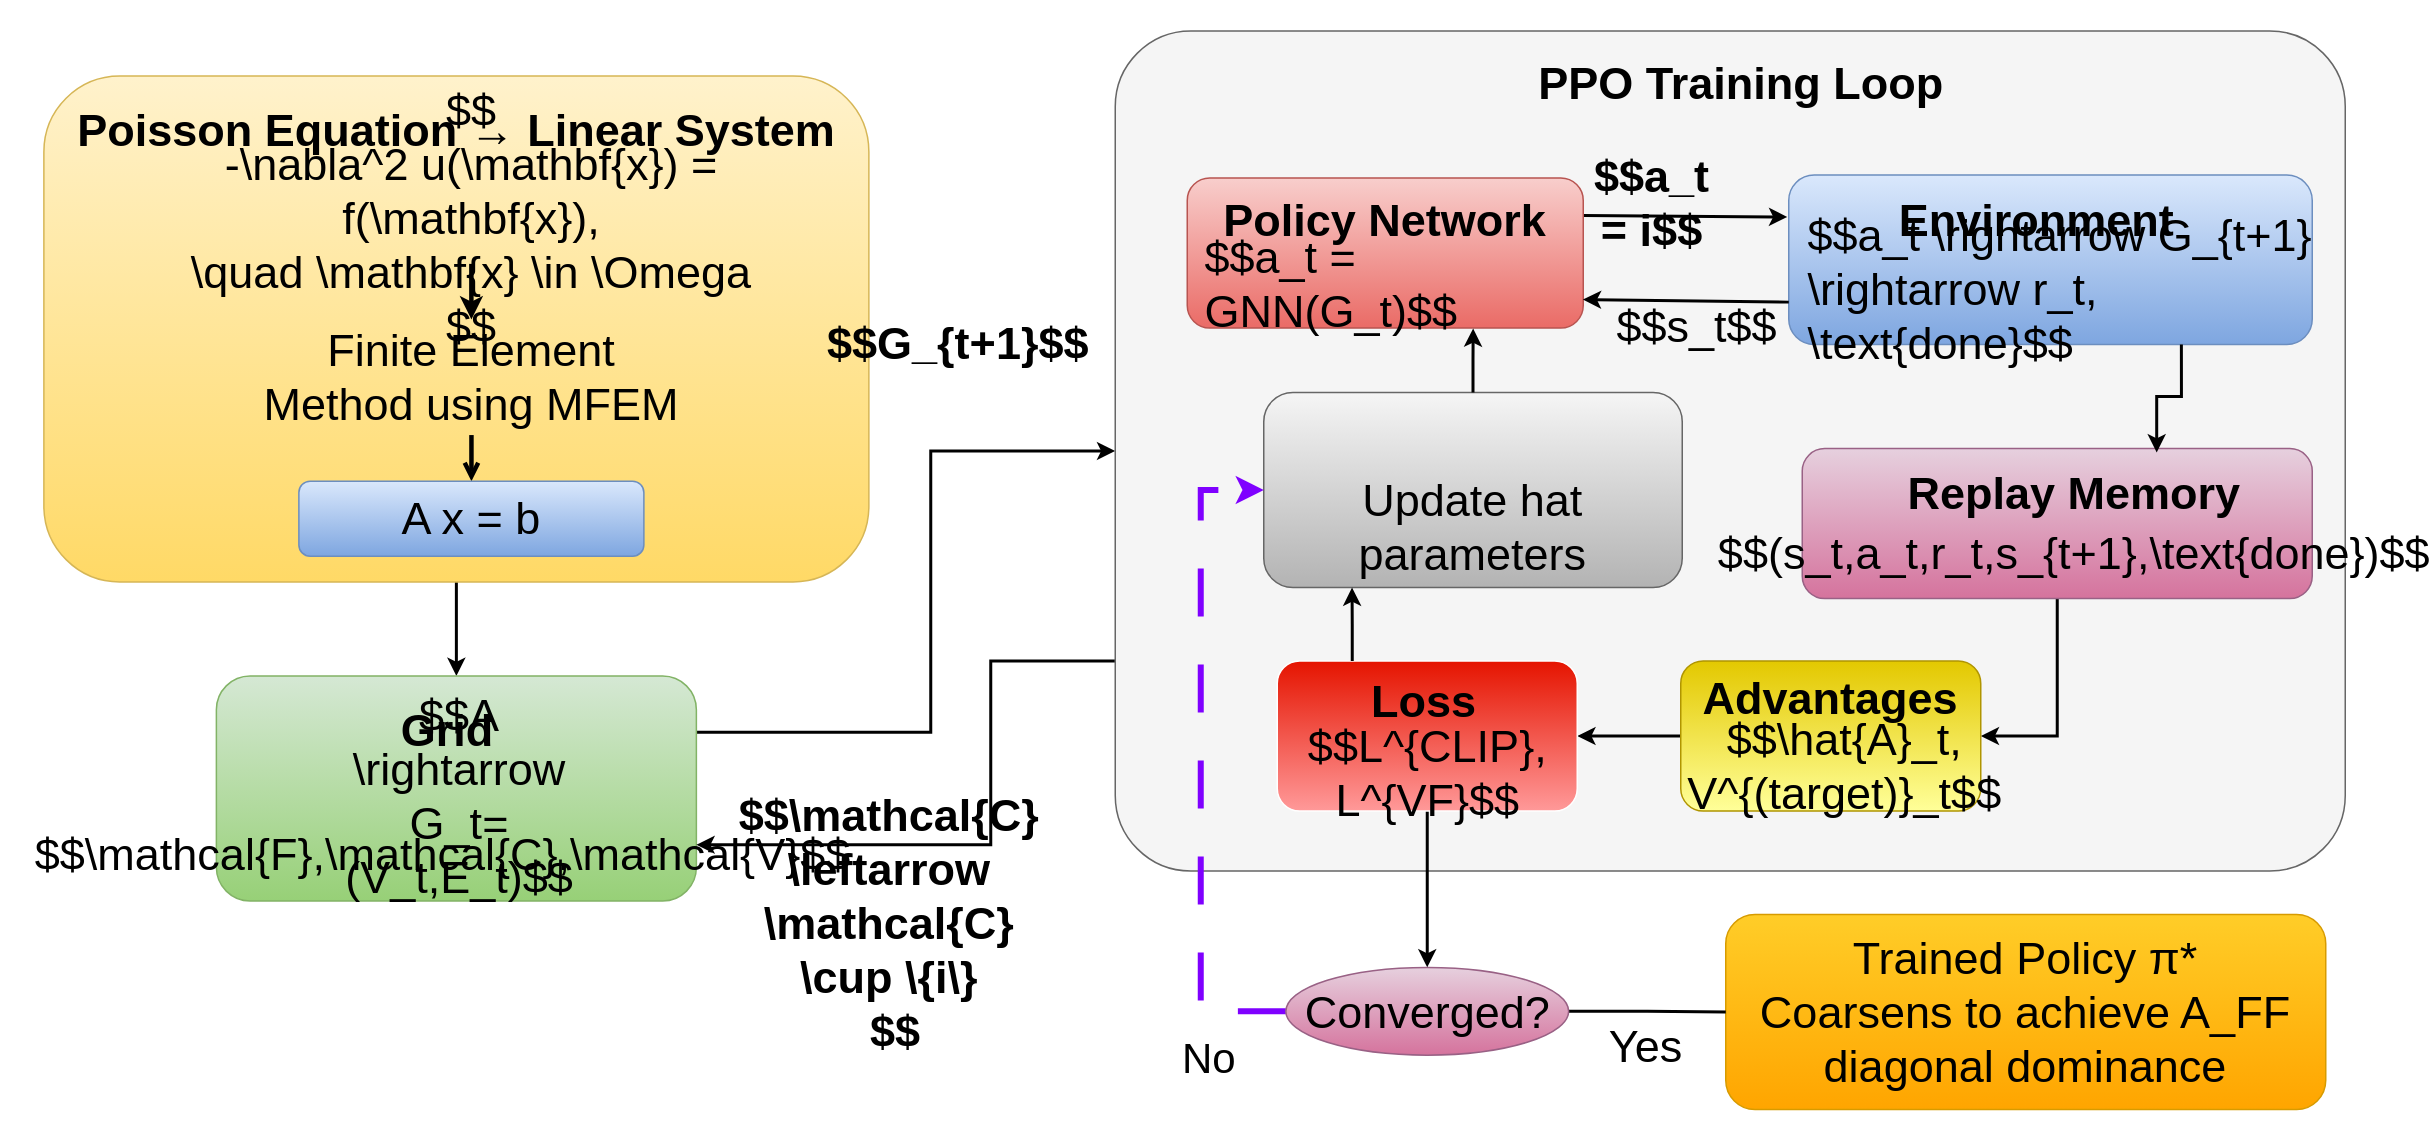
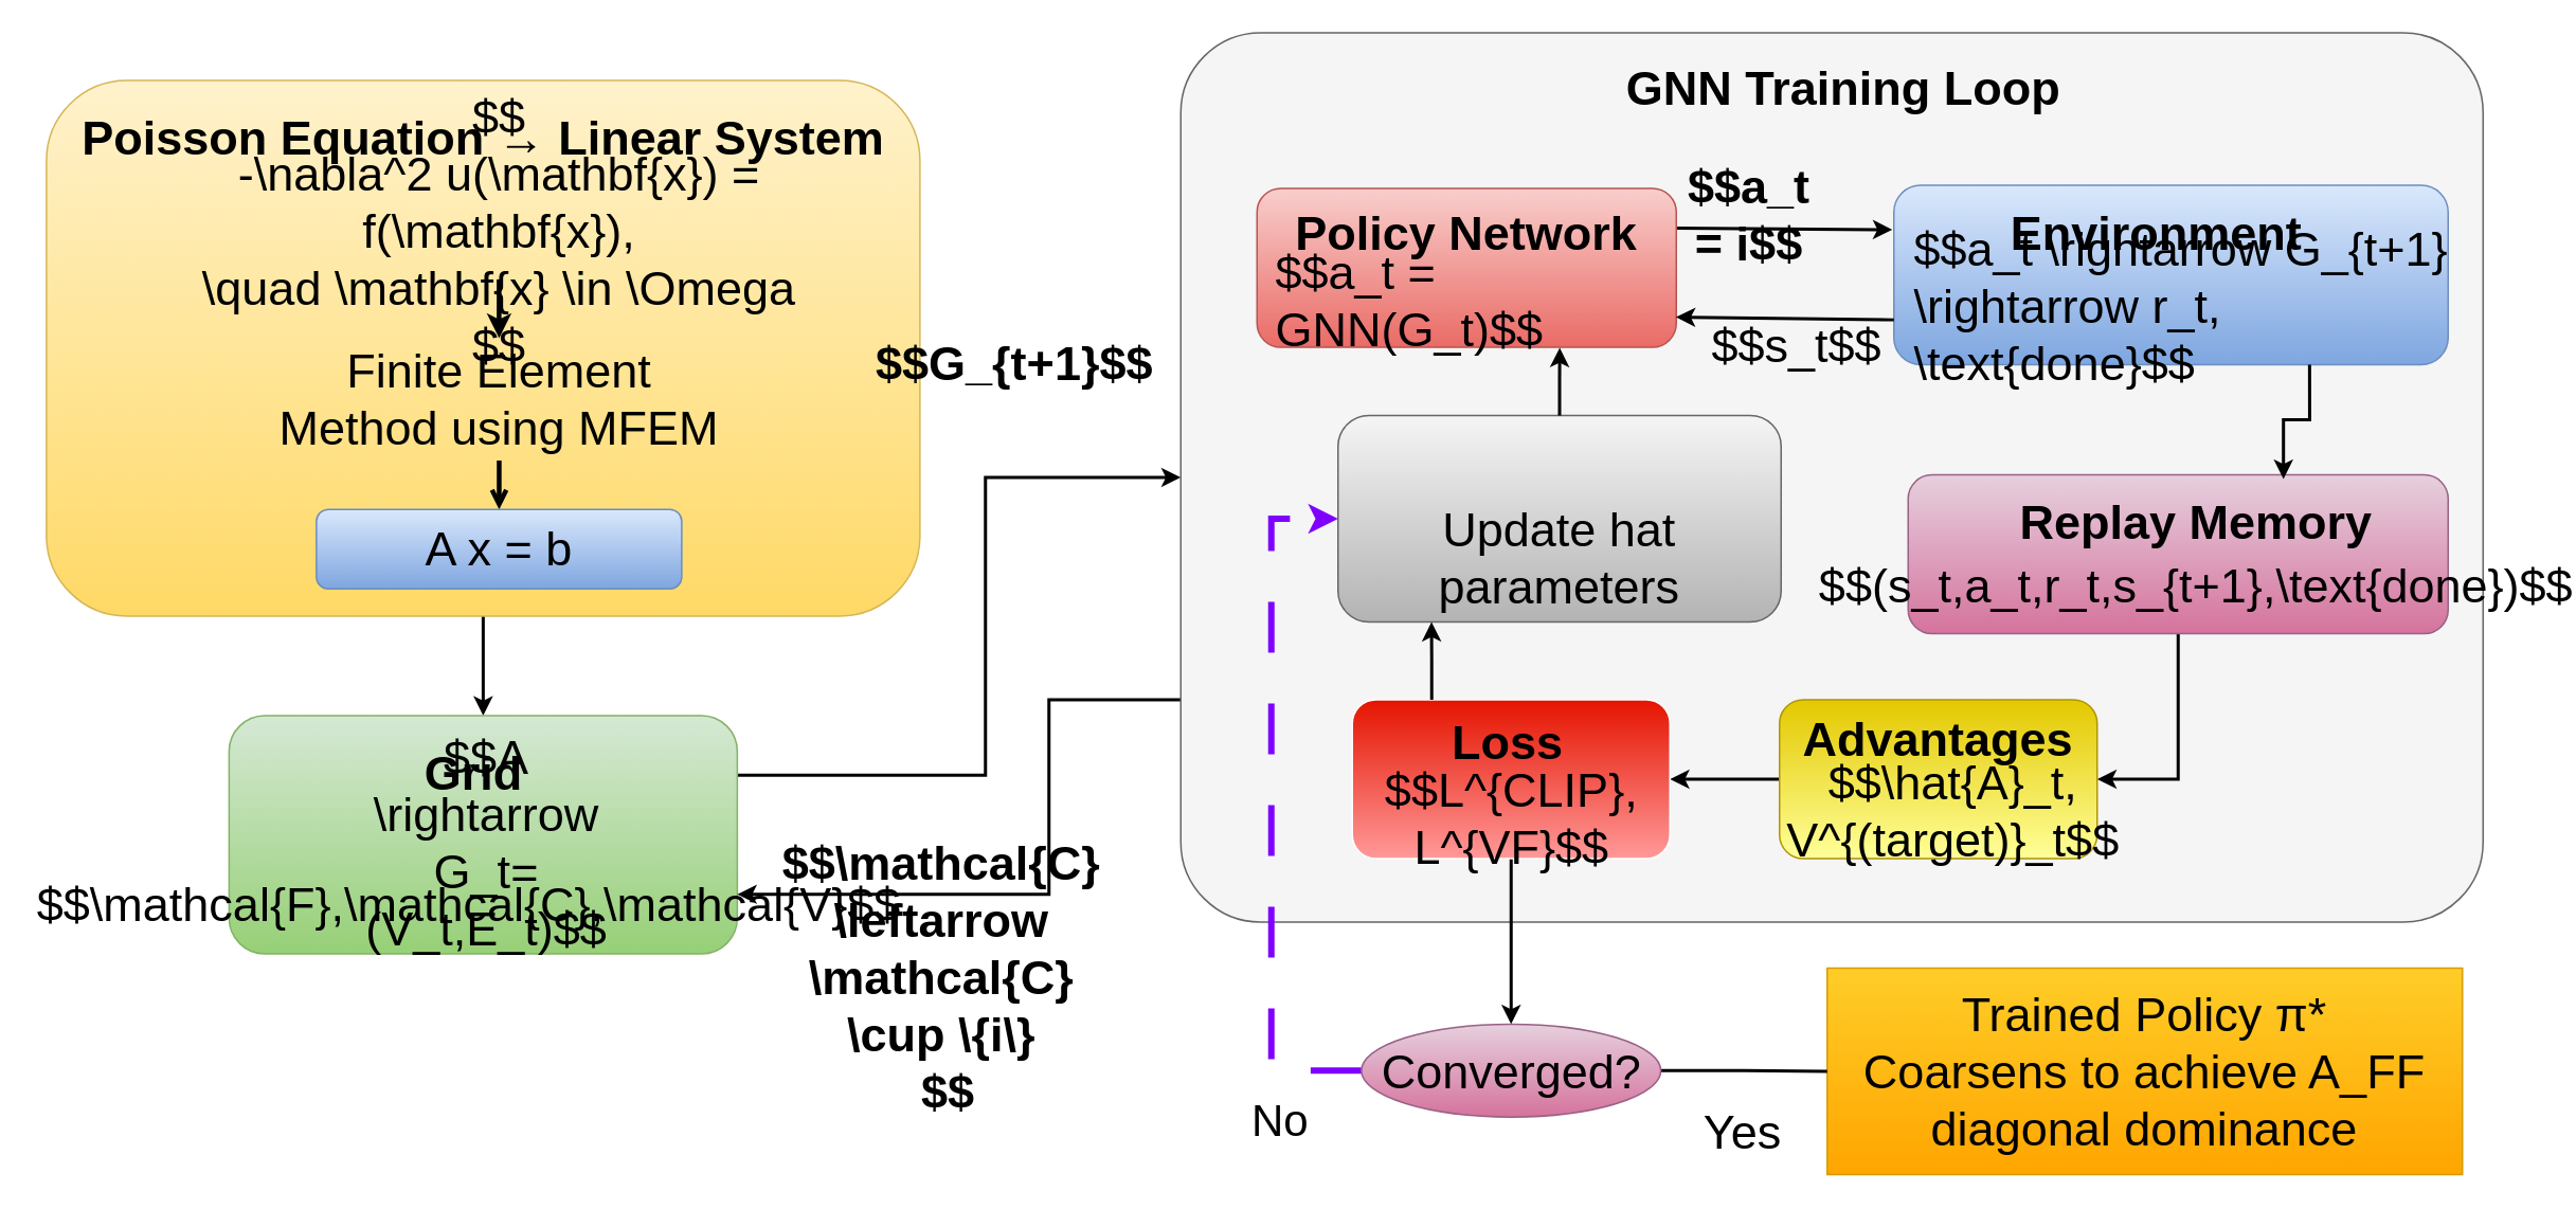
- <mxCell id="17" value="PPO Training Loop" style="text;html=1;align=center;verticalAlign=middle;whiteSpace=wrap;rounded=0;fontSize=30;fontStyle=1" parent="1" vertex="1"><mxGeometry x="980" y="40" width="361" height="30" as="geometry" /></mxCell>
+ <mxCell id="17" value="GNN Training Loop" style="text;html=1;align=center;verticalAlign=middle;whiteSpace=wrap;rounded=0;fontSize=30;fontStyle=1" parent="1" vertex="1"><mxGeometry x="980" y="40" width="361" height="30" as="geometry" /></mxCell>
- <mxCell id="26" value="Trained Policy π*&lt;br&gt;Coarsens to achieve A_FF diagonal dominance" style="rounded=1;whiteSpace=wrap;html=1;fillColor=#ffcd28;strokeColor=#d79b00;strokeWidth=1;fontSize=30;gradientColor=#ffa500;" parent="1" vertex="1"><mxGeometry x="1150" y="609" width="400" height="130" as="geometry" /></mxCell>
+ <mxCell id="26" value="Trained Policy π*&lt;br&gt;Coarsens to achieve A_FF diagonal dominance" style="whiteSpace=wrap;html=1;fillColor=#ffcd28;strokeColor=#d79b00;strokeWidth=1;fontSize=30;gradientColor=#ffa500;rounded=0;" parent="1" vertex="1"><mxGeometry x="1150" y="609" width="400" height="130" as="geometry" /></mxCell>
- <mxCell id="31" value="Yes" style="text;html=1;strokeColor=none;fillColor=none;align=center;verticalAlign=middle;whiteSpace=wrap;rounded=0;fontSize=30;" parent="1" vertex="1"><mxGeometry x="1082.25" y="687" width="30" height="20" as="geometry" /></mxCell>
+ <mxCell id="31" value="Yes" style="text;html=1;strokeColor=none;fillColor=none;align=center;verticalAlign=middle;whiteSpace=wrap;rounded=0;fontSize=30;" parent="1" vertex="1"><mxGeometry x="1082.25" y="702" width="30" height="20" as="geometry" /></mxCell>
